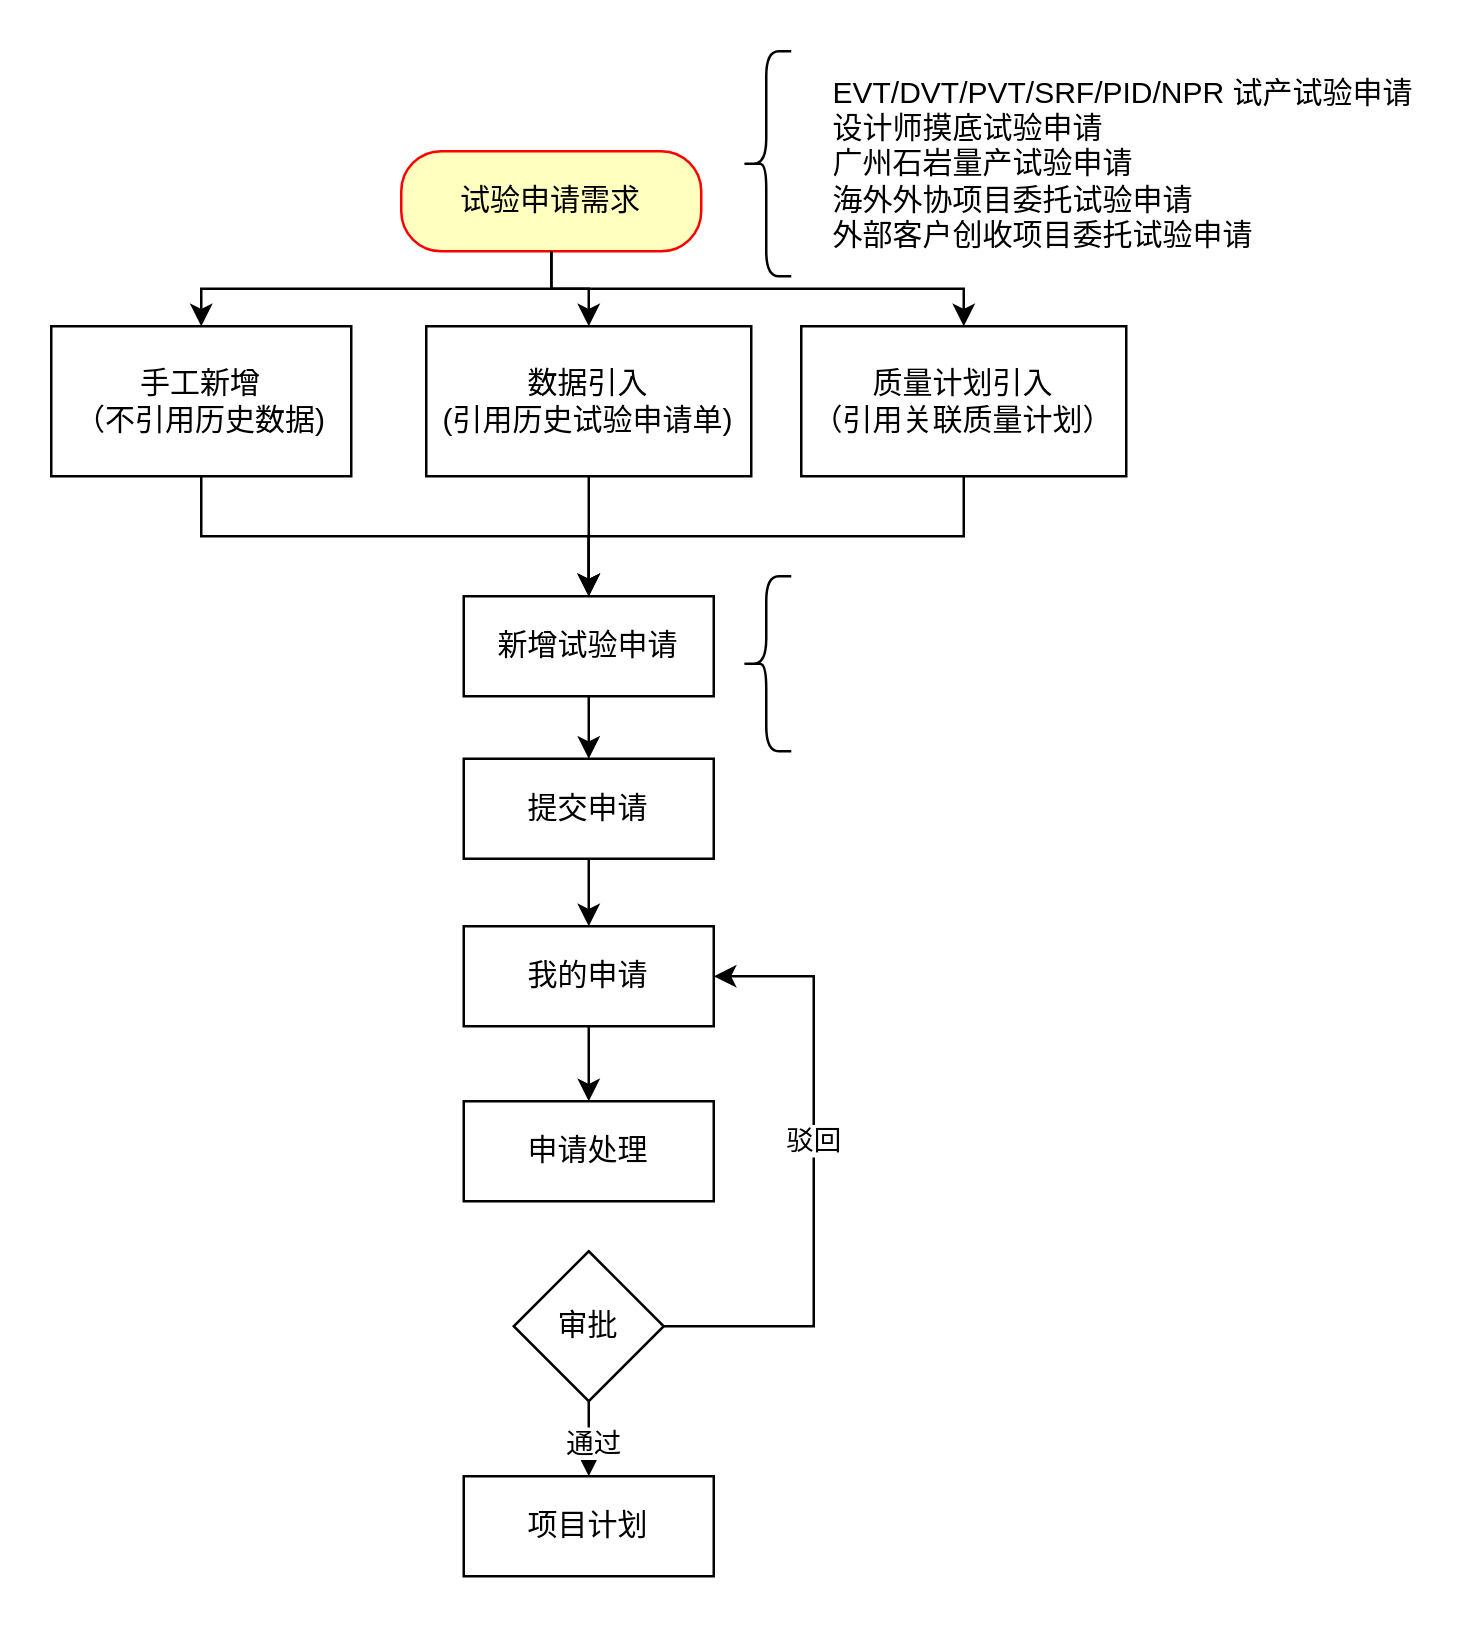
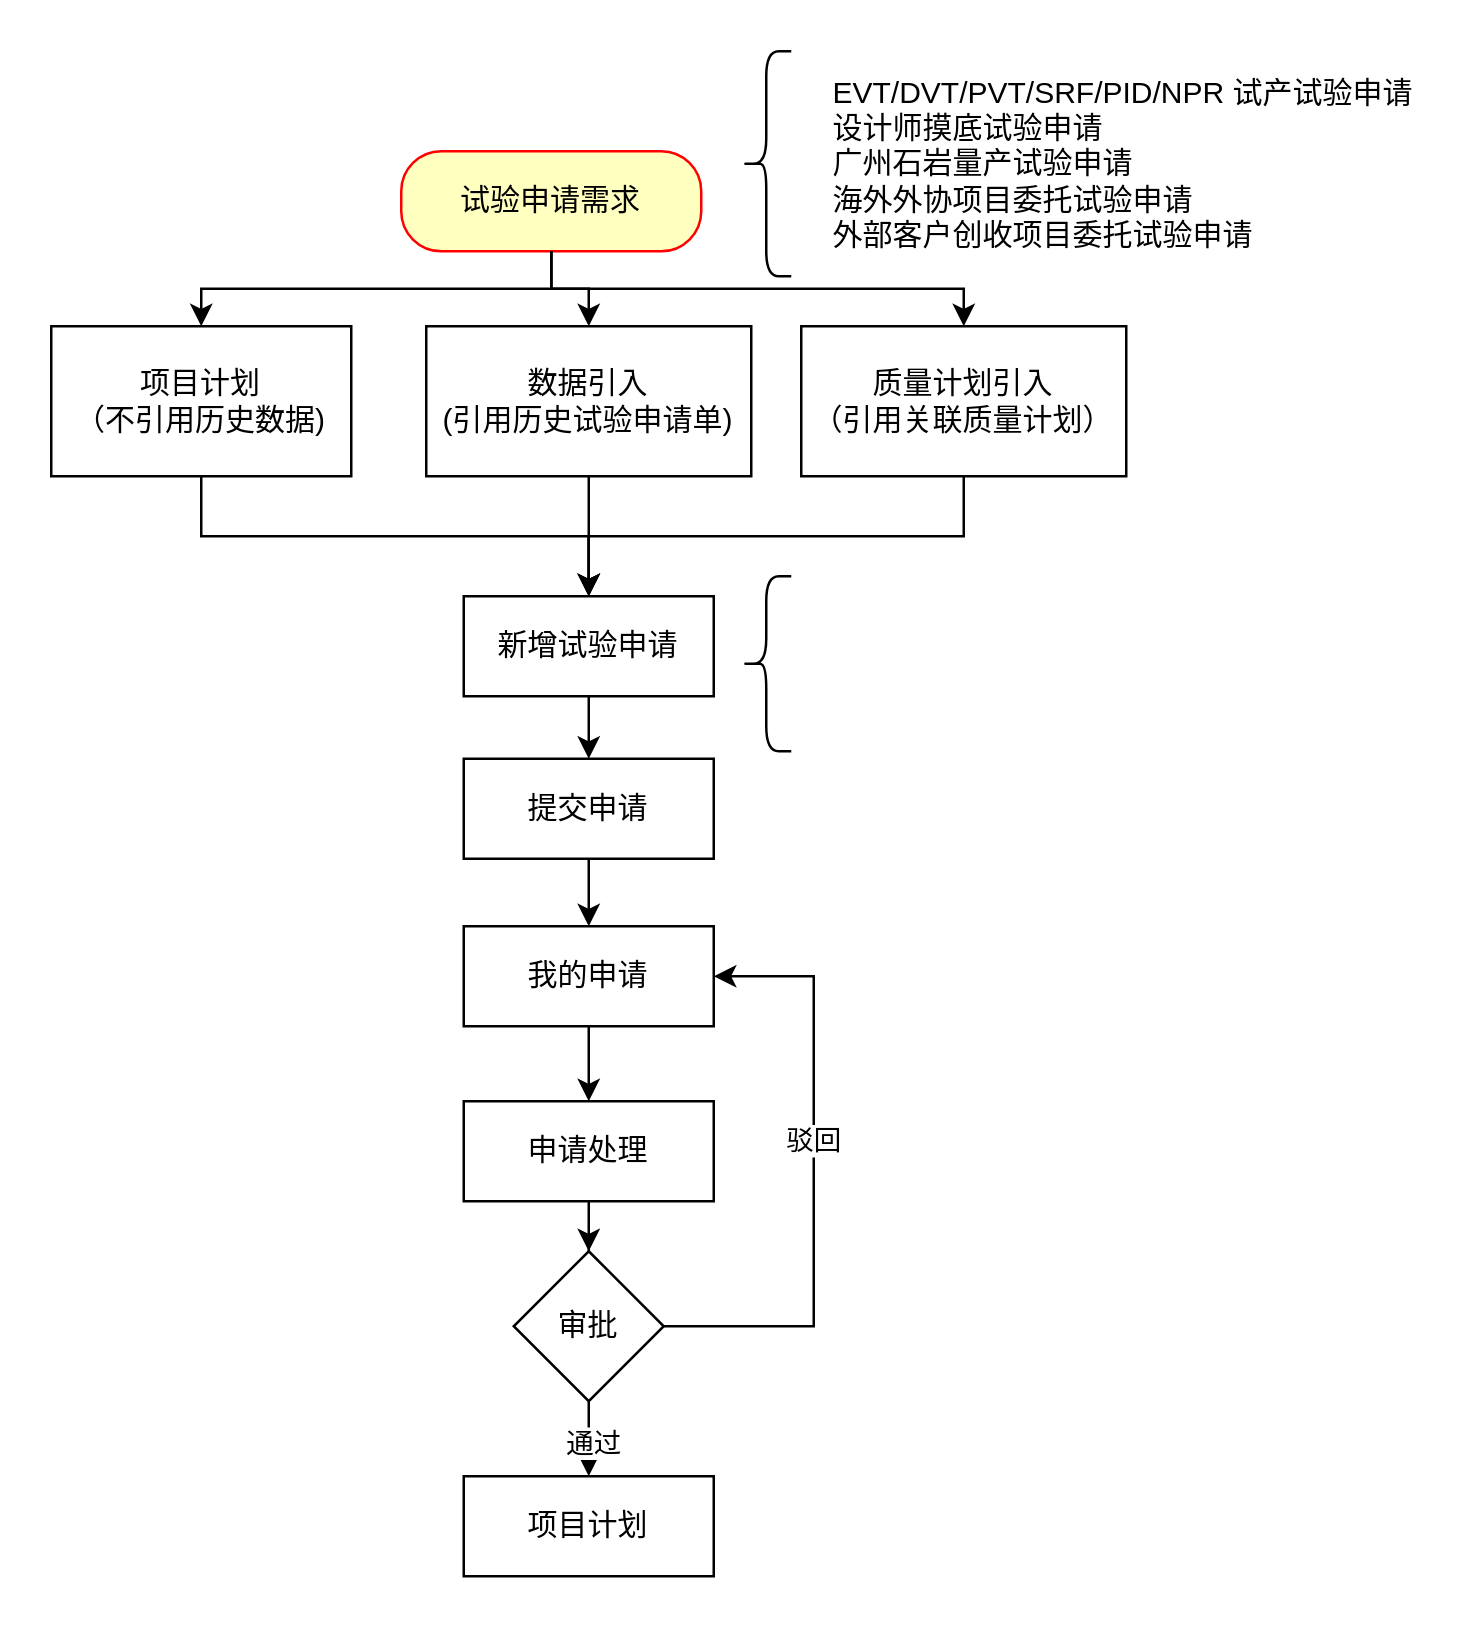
- <mxCell id="14" value="手工新增&lt;br&gt;（不引用历史数据)" style="rounded=0;whiteSpace=wrap;html=1;" vertex="1" parent="1"><mxGeometry x="20" y="130" width="120" height="60" as="geometry" /></mxCell>
+ <mxCell id="14" value="项目计划&lt;br&gt;（不引用历史数据)" style="rounded=0;whiteSpace=wrap;html=1;" vertex="1" parent="1"><mxGeometry x="20" y="130" width="120" height="60" as="geometry" /></mxCell>
+ <mxCell id="6" value="" style="edgeStyle=orthogonalEdgeStyle;rounded=0;orthogonalLoop=1;jettySize=auto;html=1;" edge="1" parent="1" source="7" target="10"><mxGeometry relative="1" as="geometry" /></mxCell>
